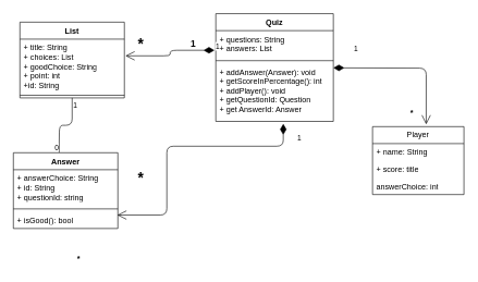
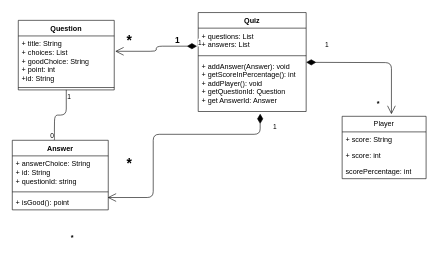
- <mxCell id="2" value="List" style="swimlane;fontStyle=1;align=center;verticalAlign=top;childLayout=stackLayout;horizontal=1;startSize=26;horizontalStack=0;resizeParent=1;resizeParentMax=0;resizeLast=0;collapsible=1;marginBottom=0;whiteSpace=wrap;html=1;labelBackgroundColor=default;" parent="1" vertex="1"><mxGeometry x="30" y="33" width="160" height="116" as="geometry" /></mxCell>
+ <mxCell id="2" value="Question" style="swimlane;fontStyle=1;align=center;verticalAlign=top;childLayout=stackLayout;horizontal=1;startSize=26;horizontalStack=0;resizeParent=1;resizeParentMax=0;resizeLast=0;collapsible=1;marginBottom=0;whiteSpace=wrap;html=1;labelBackgroundColor=default;" parent="1" vertex="1"><mxGeometry x="30" y="33" width="160" height="116" as="geometry" /></mxCell>
- <mxCell id="13" value="+ questions: String&lt;div&gt;+ answers: List&lt;/div&gt;" style="text;strokeColor=none;fillColor=none;align=left;verticalAlign=top;spacingLeft=4;spacingRight=4;overflow=hidden;rotatable=0;points=[[0,0.5],[1,0.5]];portConstraint=eastwest;whiteSpace=wrap;html=1;" parent="12" vertex="1"><mxGeometry y="26" width="180" height="42" as="geometry" /></mxCell>
+ <mxCell id="13" value="+ questions: List&lt;div&gt;+ answers: List&lt;/div&gt;" style="text;strokeColor=none;fillColor=none;align=left;verticalAlign=top;spacingLeft=4;spacingRight=4;overflow=hidden;rotatable=0;points=[[0,0.5],[1,0.5]];portConstraint=eastwest;whiteSpace=wrap;html=1;" parent="12" vertex="1"><mxGeometry y="26" width="180" height="42" as="geometry" /></mxCell>
- <mxCell id="22" value="+ name: String" style="text;strokeColor=none;fillColor=none;align=left;verticalAlign=top;spacingLeft=4;spacingRight=4;overflow=hidden;rotatable=0;points=[[0,0.5],[1,0.5]];portConstraint=eastwest;whiteSpace=wrap;html=1;" vertex="1" parent="21"><mxGeometry y="26" width="140" height="26" as="geometry" /></mxCell>
+ <mxCell id="22" value="+ score: String" style="text;strokeColor=none;fillColor=none;align=left;verticalAlign=top;spacingLeft=4;spacingRight=4;overflow=hidden;rotatable=0;points=[[0,0.5],[1,0.5]];portConstraint=eastwest;whiteSpace=wrap;html=1;" vertex="1" parent="21"><mxGeometry y="26" width="140" height="26" as="geometry" /></mxCell>
- <mxCell id="23" value="+ score: title" style="text;strokeColor=none;fillColor=none;align=left;verticalAlign=top;spacingLeft=4;spacingRight=4;overflow=hidden;rotatable=0;points=[[0,0.5],[1,0.5]];portConstraint=eastwest;whiteSpace=wrap;html=1;" vertex="1" parent="21"><mxGeometry y="52" width="140" height="26" as="geometry" /></mxCell>
+ <mxCell id="23" value="+ score: int" style="text;strokeColor=none;fillColor=none;align=left;verticalAlign=top;spacingLeft=4;spacingRight=4;overflow=hidden;rotatable=0;points=[[0,0.5],[1,0.5]];portConstraint=eastwest;whiteSpace=wrap;html=1;" vertex="1" parent="21"><mxGeometry y="52" width="140" height="26" as="geometry" /></mxCell>
- <mxCell id="24" value="answerChoice: int" style="text;strokeColor=none;fillColor=none;align=left;verticalAlign=top;spacingLeft=4;spacingRight=4;overflow=hidden;rotatable=0;points=[[0,0.5],[1,0.5]];portConstraint=eastwest;whiteSpace=wrap;html=1;" vertex="1" parent="21"><mxGeometry y="78" width="140" height="26" as="geometry" /></mxCell>
+ <mxCell id="24" value="scorePercentage: int" style="text;strokeColor=none;fillColor=none;align=left;verticalAlign=top;spacingLeft=4;spacingRight=4;overflow=hidden;rotatable=0;points=[[0,0.5],[1,0.5]];portConstraint=eastwest;whiteSpace=wrap;html=1;" vertex="1" parent="21"><mxGeometry y="78" width="140" height="26" as="geometry" /></mxCell>
- <mxCell id="11" value="+ isGood(): bool" style="text;strokeColor=none;fillColor=none;align=left;verticalAlign=top;spacingLeft=4;spacingRight=4;overflow=hidden;rotatable=0;points=[[0,0.5],[1,0.5]];portConstraint=eastwest;whiteSpace=wrap;html=1;" parent="8" vertex="1"><mxGeometry y="90" width="160" height="26" as="geometry" /></mxCell>
+ <mxCell id="11" value="+ isGood(): point" style="text;strokeColor=none;fillColor=none;align=left;verticalAlign=top;spacingLeft=4;spacingRight=4;overflow=hidden;rotatable=0;points=[[0,0.5],[1,0.5]];portConstraint=eastwest;whiteSpace=wrap;html=1;" parent="8" vertex="1"><mxGeometry y="90" width="160" height="26" as="geometry" /></mxCell>
